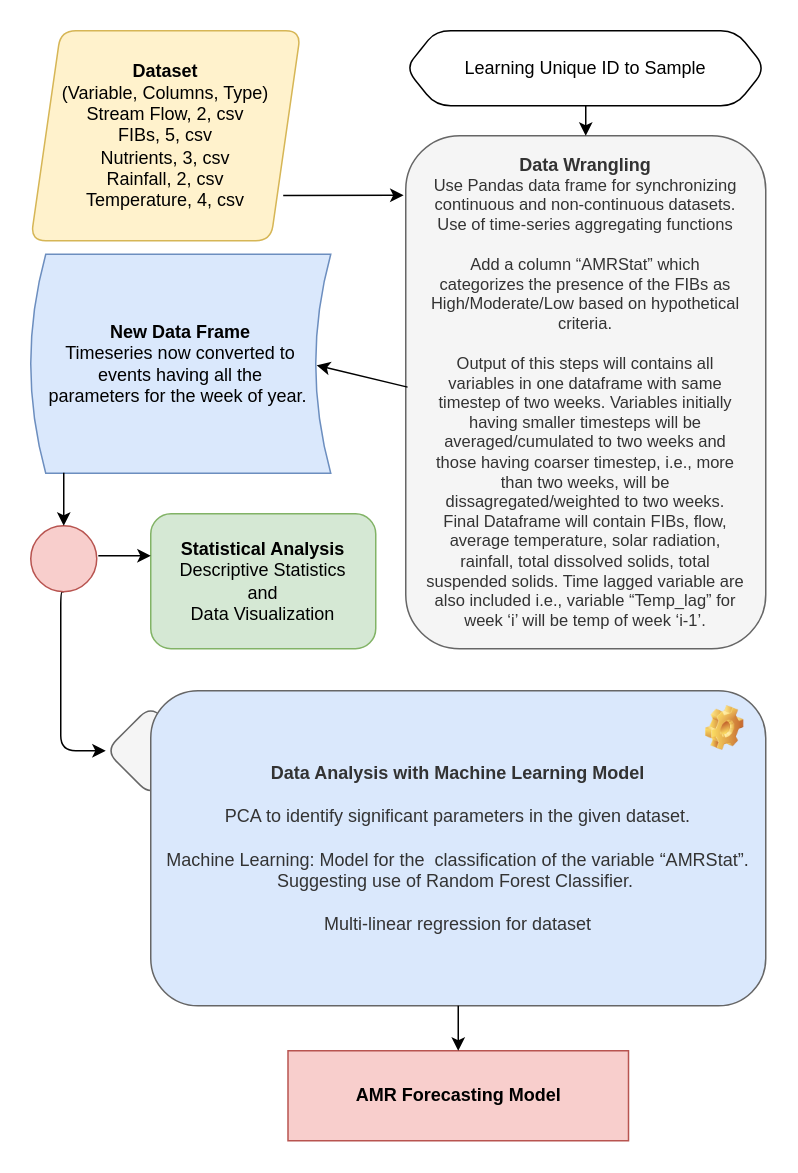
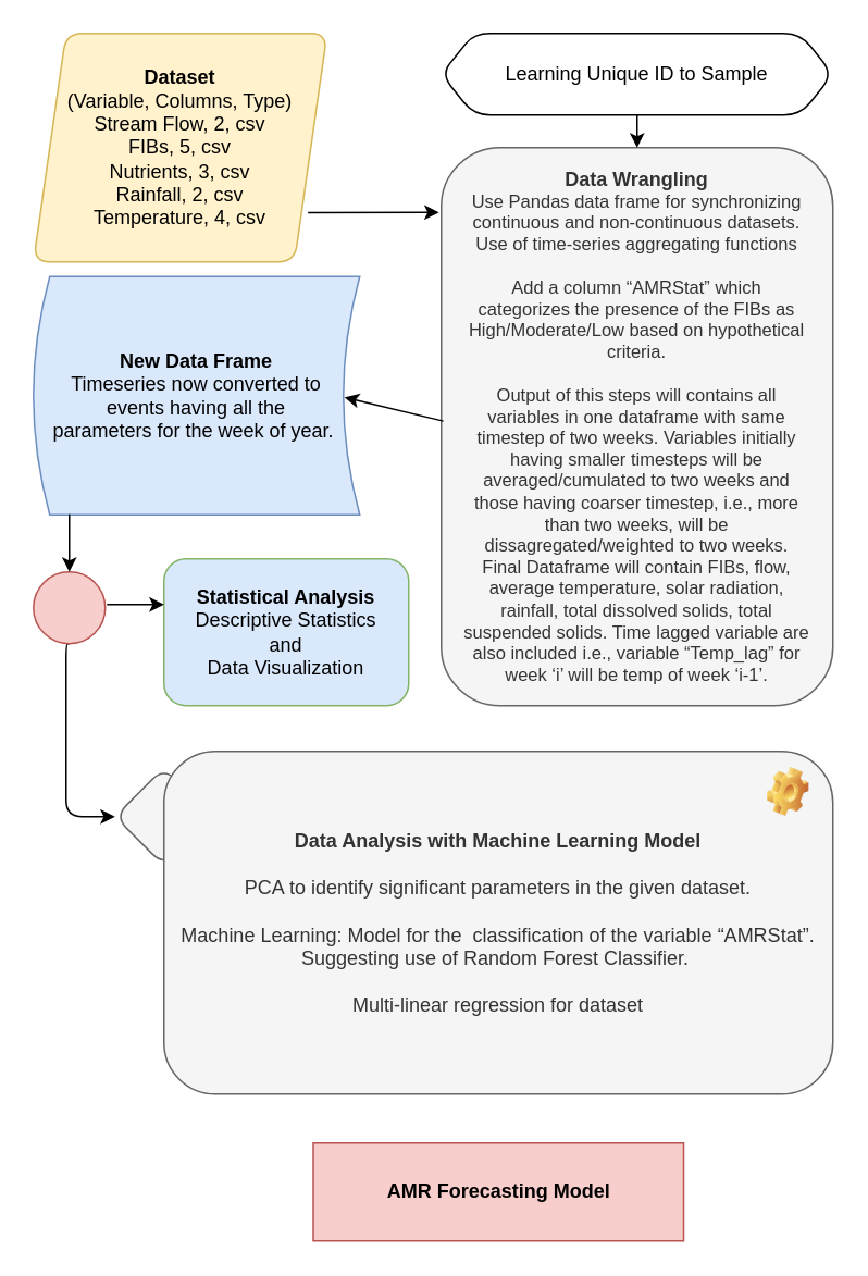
- <mxCell id="7" value="&lt;div&gt;&lt;b&gt;Statistical Analysis&lt;/b&gt; Descriptive Statistics&lt;/div&gt;&lt;div&gt;and&lt;/div&gt;&lt;div&gt;Data Visualization&lt;/div&gt;" style="rounded=1;whiteSpace=wrap;html=1;fillColor=#d5e8d4;strokeColor=#82b366;" parent="1" vertex="1"><mxGeometry x="100" y="342" width="150" height="90" as="geometry" /></mxCell>
+ <mxCell id="7" value="&lt;div&gt;&lt;b&gt;Statistical Analysis&lt;/b&gt; Descriptive Statistics&lt;/div&gt;&lt;div&gt;and&lt;/div&gt;&lt;div&gt;Data Visualization&lt;/div&gt;" style="rounded=1;whiteSpace=wrap;html=1;fillColor=#dae8fc;strokeColor=#82b366;" parent="1" vertex="1"><mxGeometry x="100" y="342" width="150" height="90" as="geometry" /></mxCell>
- <mxCell id="9" value="&lt;div style=&quot;border-color: var(--border-color);&quot;&gt;&lt;b style=&quot;border-color: var(--border-color);&quot;&gt;Data Analysis with Machine Learning Model&lt;/b&gt;&lt;/div&gt;&lt;div style=&quot;border-color: var(--border-color);&quot;&gt;&lt;br style=&quot;border-color: var(--border-color);&quot;&gt;&lt;/div&gt;&lt;div style=&quot;border-color: var(--border-color);&quot;&gt;PCA to identify significant parameters in the given dataset.&lt;/div&gt;&lt;div style=&quot;border-color: var(--border-color);&quot;&gt;&lt;br style=&quot;border-color: var(--border-color);&quot;&gt;&lt;/div&gt;&lt;div style=&quot;border-color: var(--border-color);&quot;&gt;Machine Learning: Model for the&amp;nbsp; classification of the variable “AMRStat”. Suggesting use of Random Forest Classifier.&amp;nbsp;&lt;/div&gt;&lt;div style=&quot;border-color: var(--border-color);&quot;&gt;&lt;br style=&quot;border-color: var(--border-color);&quot;&gt;&lt;/div&gt;&lt;div style=&quot;border-color: var(--border-color);&quot;&gt;Multi-linear regression for dataset&lt;/div&gt;" style="rounded=1;whiteSpace=wrap;html=1;fillColor=#dae8fc;fontColor=#333333;strokeColor=#666666;" parent="1" vertex="1"><mxGeometry x="100" y="460" width="410" height="210" as="geometry" /></mxCell>
+ <mxCell id="9" value="&lt;div style=&quot;border-color: var(--border-color);&quot;&gt;&lt;b style=&quot;border-color: var(--border-color);&quot;&gt;Data Analysis with Machine Learning Model&lt;/b&gt;&lt;/div&gt;&lt;div style=&quot;border-color: var(--border-color);&quot;&gt;&lt;br style=&quot;border-color: var(--border-color);&quot;&gt;&lt;/div&gt;&lt;div style=&quot;border-color: var(--border-color);&quot;&gt;PCA to identify significant parameters in the given dataset.&lt;/div&gt;&lt;div style=&quot;border-color: var(--border-color);&quot;&gt;&lt;br style=&quot;border-color: var(--border-color);&quot;&gt;&lt;/div&gt;&lt;div style=&quot;border-color: var(--border-color);&quot;&gt;Machine Learning: Model for the&amp;nbsp; classification of the variable “AMRStat”. Suggesting use of Random Forest Classifier.&amp;nbsp;&lt;/div&gt;&lt;div style=&quot;border-color: var(--border-color);&quot;&gt;&lt;br style=&quot;border-color: var(--border-color);&quot;&gt;&lt;/div&gt;&lt;div style=&quot;border-color: var(--border-color);&quot;&gt;Multi-linear regression for dataset&lt;/div&gt;" style="rounded=1;whiteSpace=wrap;html=1;fillColor=#f5f5f5;fontColor=#333333;strokeColor=#666666;" parent="1" vertex="1"><mxGeometry x="100" y="460" width="410" height="210" as="geometry" /></mxCell>
- <mxCell id="11" value="" style="endArrow=classic;html=1;rounded=1;entryX=0.5;entryY=0;entryDx=0;entryDy=0;exitX=0.5;exitY=1;exitDx=0;exitDy=0;" parent="1" source="9" target="10" edge="1"><mxGeometry width="50" height="50" relative="1" as="geometry"><mxPoint x="310" y="750" as="sourcePoint" /><mxPoint x="570" y="414" as="targetPoint" /></mxGeometry></mxCell>
